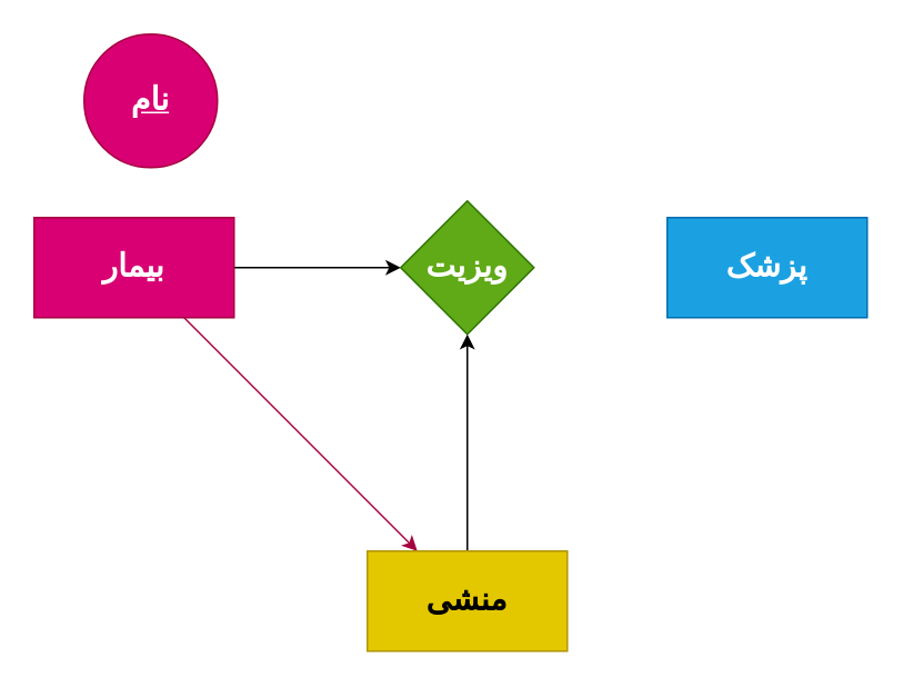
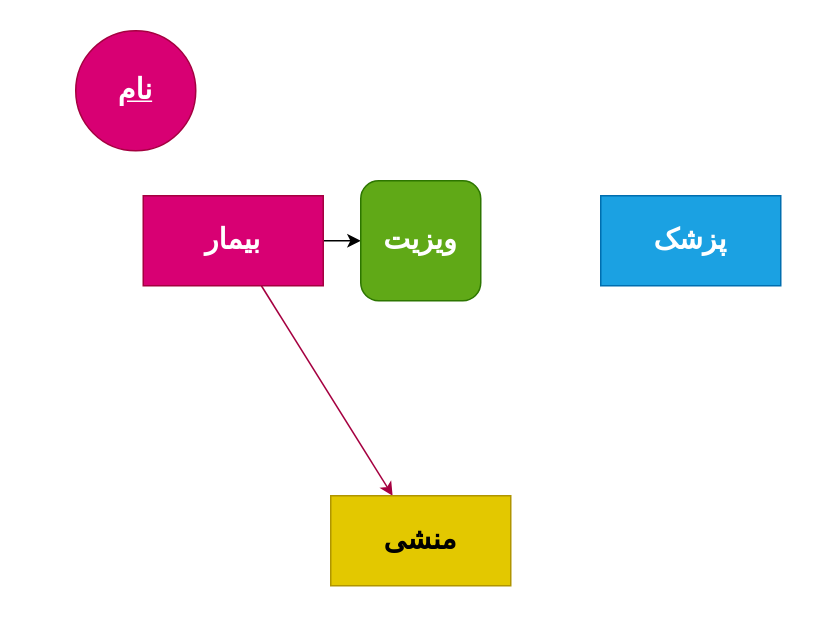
- <mxCell id="4" value="بیمار" style="rounded=0;whiteSpace=wrap;html=1;fillColor=#d80073;fontColor=#ffffff;strokeColor=#A50040;fontFamily=vazir;fontStyle=1;fontSize=19;" vertex="1" parent="1"><mxGeometry x="20" y="130" width="120" height="60" as="geometry" /></mxCell>
+ <mxCell id="4" value="بیمار" style="rounded=0;whiteSpace=wrap;html=1;fillColor=#d80073;fontColor=#ffffff;strokeColor=#A50040;fontFamily=vazir;fontStyle=1;fontSize=19;" vertex="1" parent="1"><mxGeometry x="95" y="130" width="120" height="60" as="geometry" /></mxCell>
- <mxCell id="5" value="ویزیت" style="rhombus;whiteSpace=wrap;html=1;rounded=0;fillColor=#60a917;fontColor=#ffffff;strokeColor=#2D7600;fontFamily=vazir;fontStyle=1;fontSize=19;" vertex="1" parent="1"><mxGeometry x="240" y="120" width="80" height="80" as="geometry" /></mxCell>
+ <mxCell id="5" value="ویزیت" style="whiteSpace=wrap;html=1;fillColor=#60a917;fontColor=#ffffff;strokeColor=#2D7600;fontFamily=vazir;fontStyle=1;fontSize=19;rounded=1;" vertex="1" parent="1"><mxGeometry x="240" y="120" width="80" height="80" as="geometry" /></mxCell>
- <mxCell id="7" style="edgeStyle=none;html=1;fontFamily=vazir;fontStyle=1;fontSize=19;" edge="1" parent="1" source="8" target="5"><mxGeometry relative="1" as="geometry" /></mxCell>
